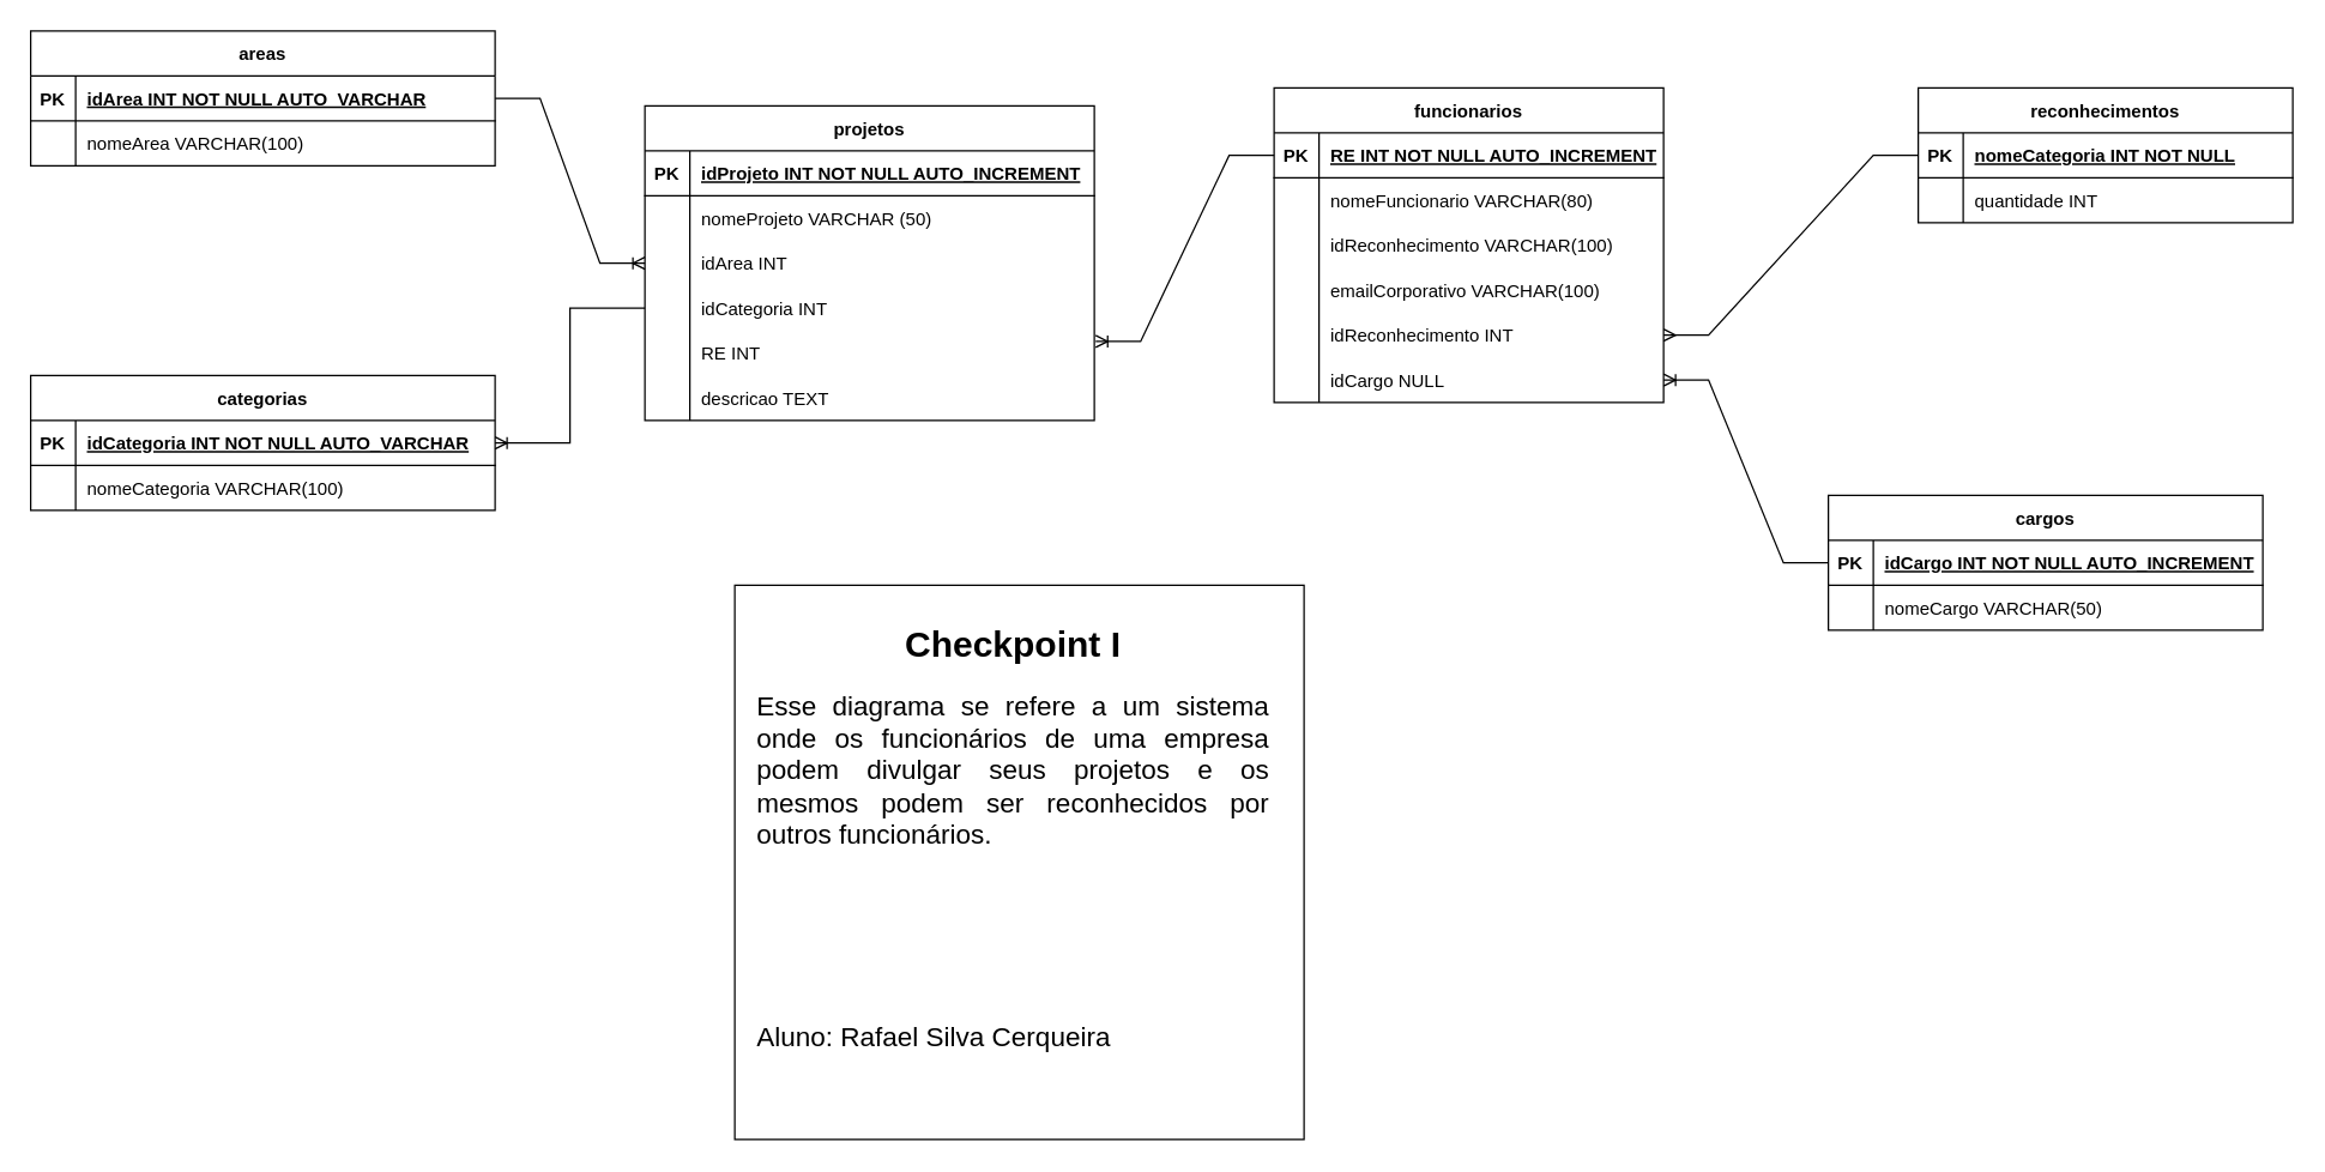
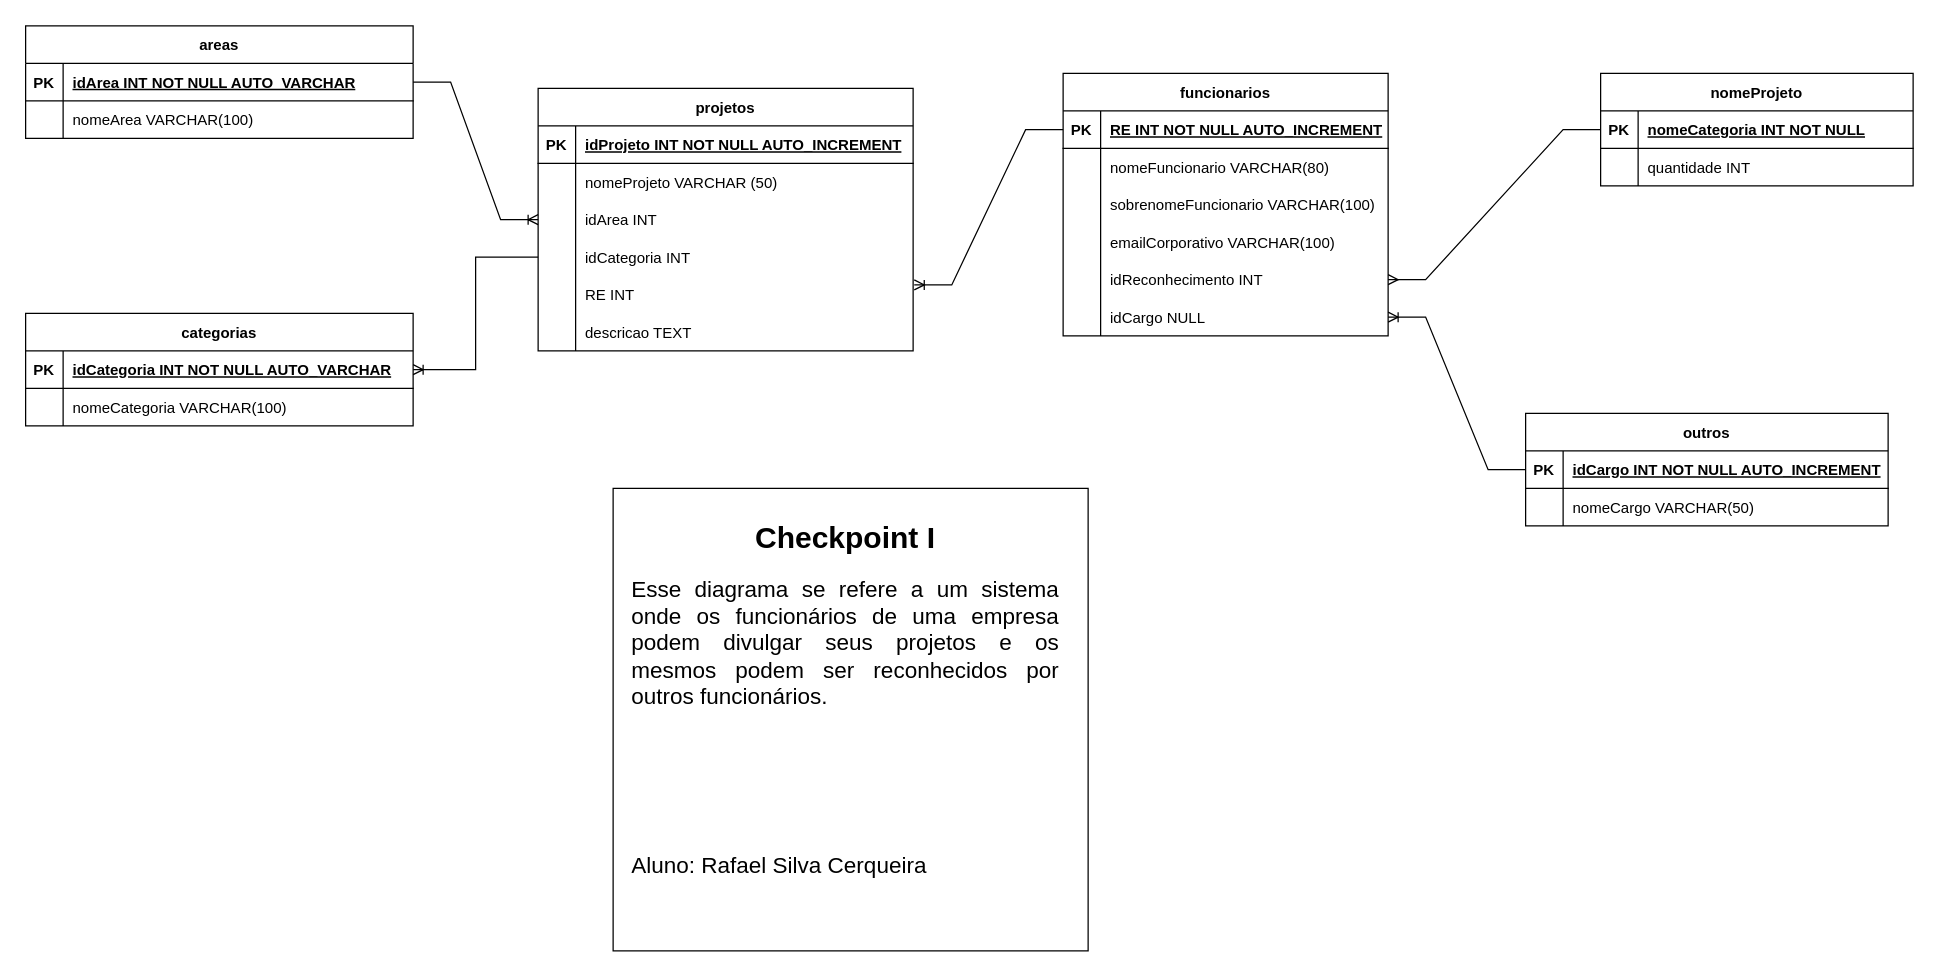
- <mxCell id="47" value="reconhecimentos" style="shape=table;startSize=30;container=1;collapsible=1;childLayout=tableLayout;fixedRows=1;rowLines=0;fontStyle=1;align=center;resizeLast=1;" parent="1" vertex="1"><mxGeometry x="1280" y="58" width="250" height="90" as="geometry" /></mxCell>
+ <mxCell id="47" value="nomeProjeto" style="shape=table;startSize=30;container=1;collapsible=1;childLayout=tableLayout;fixedRows=1;rowLines=0;fontStyle=1;align=center;resizeLast=1;" parent="1" vertex="1"><mxGeometry x="1280" y="58" width="250" height="90" as="geometry" /></mxCell>
- <mxCell id="30" value="idReconhecimento VARCHAR(100)" style="shape=partialRectangle;connectable=0;fillColor=none;top=0;left=0;bottom=0;right=0;align=left;spacingLeft=6;overflow=hidden;" parent="28" vertex="1"><mxGeometry x="30" width="230" height="30" as="geometry"><mxRectangle width="230" height="30" as="alternateBounds" /></mxGeometry></mxCell>
+ <mxCell id="30" value="sobrenomeFuncionario VARCHAR(100)" style="shape=partialRectangle;connectable=0;fillColor=none;top=0;left=0;bottom=0;right=0;align=left;spacingLeft=6;overflow=hidden;" parent="28" vertex="1"><mxGeometry x="30" width="230" height="30" as="geometry"><mxRectangle width="230" height="30" as="alternateBounds" /></mxGeometry></mxCell>
- <mxCell id="54" value="cargos" style="shape=table;startSize=30;container=1;collapsible=1;childLayout=tableLayout;fixedRows=1;rowLines=0;fontStyle=1;align=center;resizeLast=1;" parent="1" vertex="1"><mxGeometry x="1220" y="330" width="290" height="90" as="geometry" /></mxCell>
+ <mxCell id="54" value="outros" style="shape=table;startSize=30;container=1;collapsible=1;childLayout=tableLayout;fixedRows=1;rowLines=0;fontStyle=1;align=center;resizeLast=1;" parent="1" vertex="1"><mxGeometry x="1220" y="330" width="290" height="90" as="geometry" /></mxCell>
